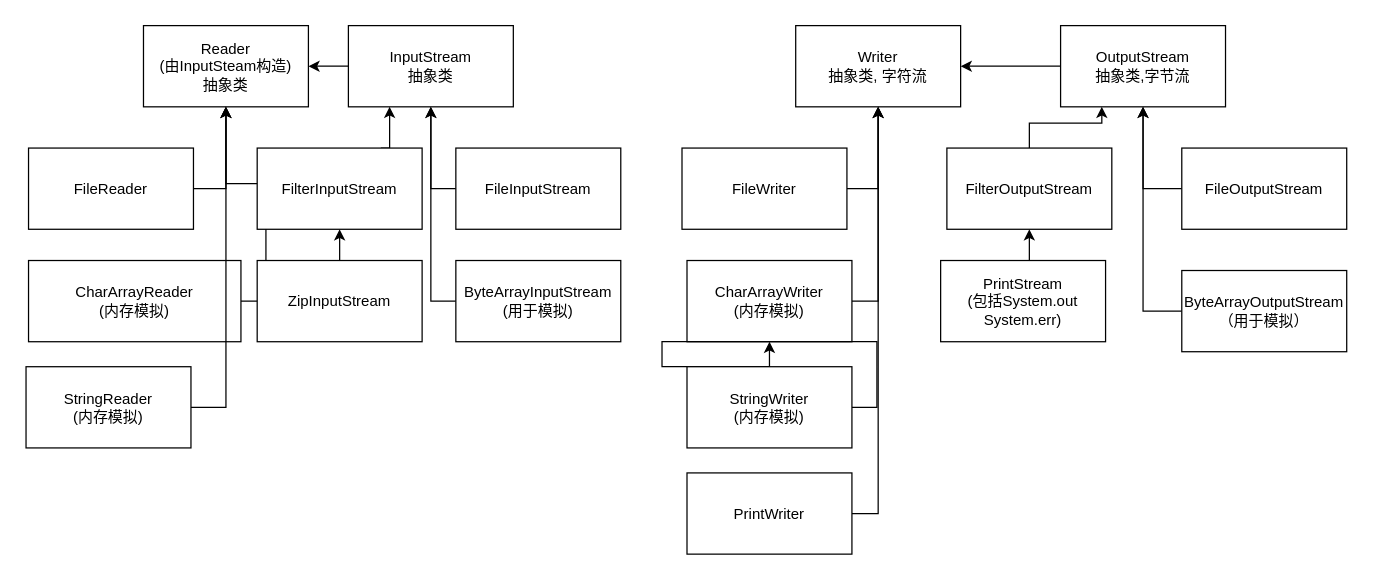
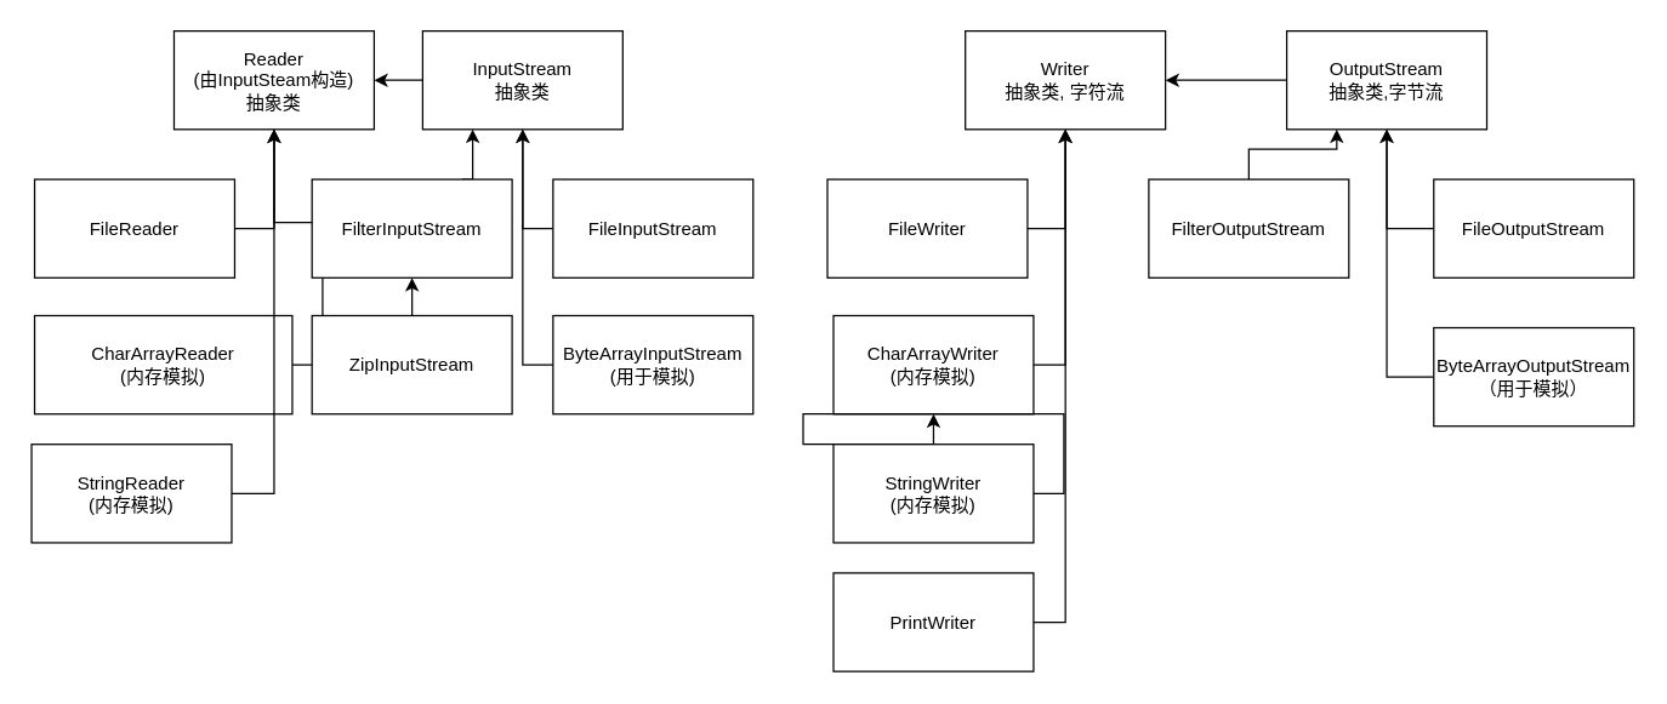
- <mxCell id="32" style="edgeStyle=orthogonalEdgeStyle;rounded=0;orthogonalLoop=1;jettySize=auto;html=1;exitX=0.5;exitY=0;exitDx=0;exitDy=0;entryX=0.5;entryY=1;entryDx=0;entryDy=0;" edge="1" parent="1" source="33" target="31"><mxGeometry relative="1" as="geometry" /></mxCell>
- <mxCell id="33" value="PrintStream&lt;br&gt;(包括System.out&lt;br&gt;System.err)" style="rounded=0;whiteSpace=wrap;html=1;" vertex="1" parent="1"><mxGeometry x="752" y="208" width="132" height="65" as="geometry" /></mxCell>
